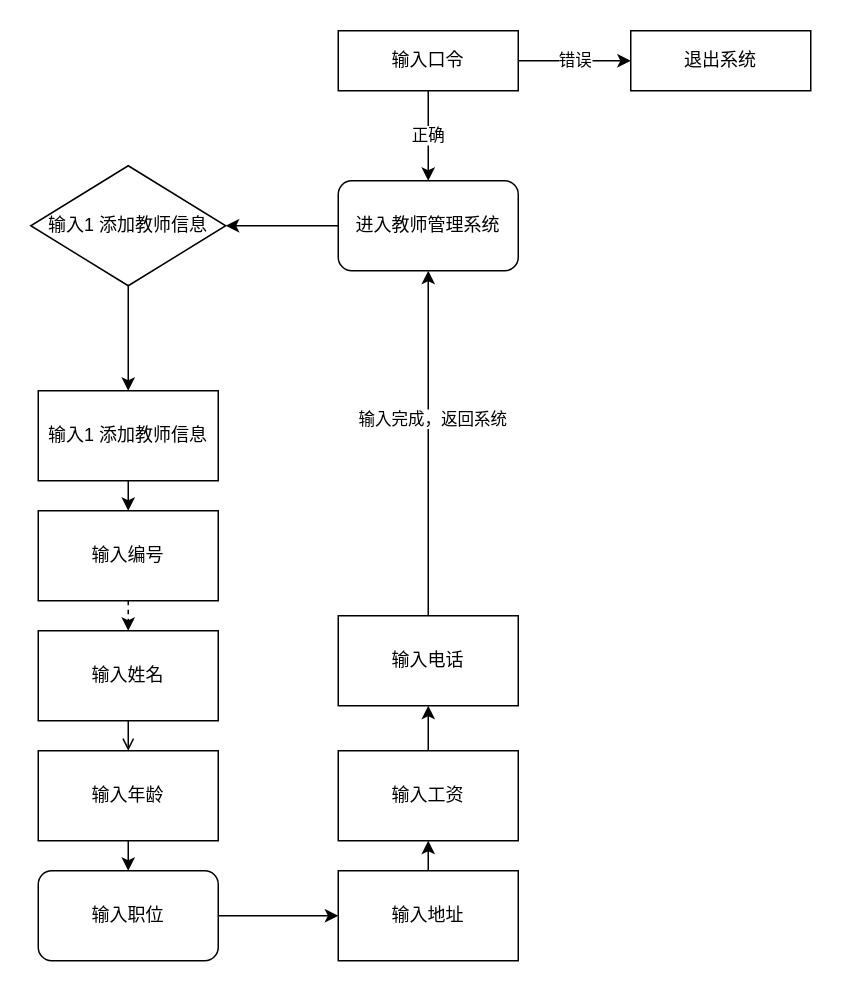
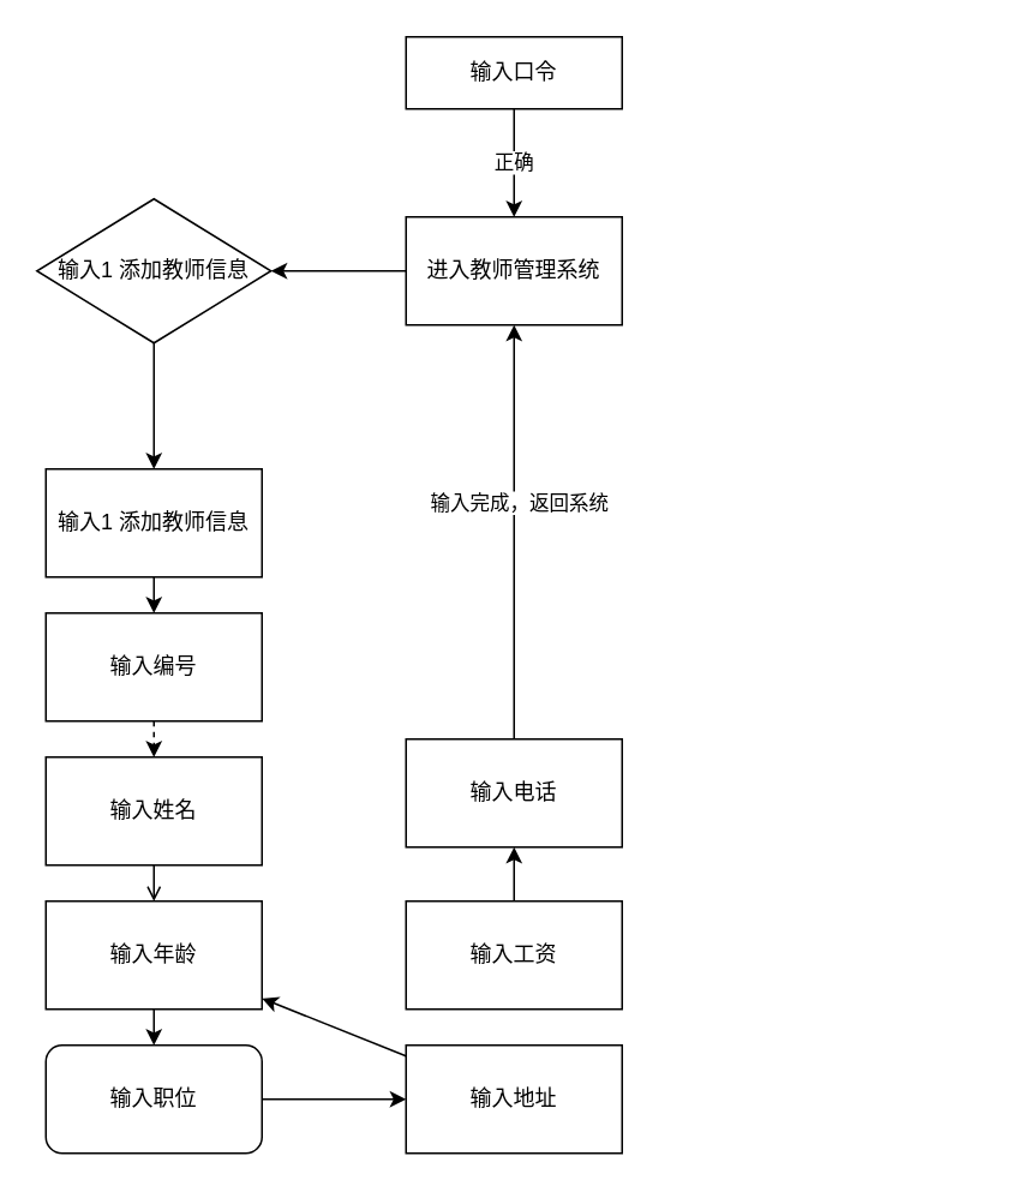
- <mxCell id="13" value="错误" style="edgeStyle=none;html=1;" parent="1" source="14" target="17" edge="1"><mxGeometry relative="1" as="geometry" /></mxCell>
- <mxCell id="17" value="退出系统" style="rounded=0;whiteSpace=wrap;html=1;" parent="1" vertex="1"><mxGeometry x="420" y="20" width="120" height="40" as="geometry" /></mxCell>
- <mxCell id="16" value="进入教师管理系统" style="whiteSpace=wrap;html=1;rounded=1;" parent="1" vertex="1"><mxGeometry x="225" y="120" width="120" height="60" as="geometry" /></mxCell>
+ <mxCell id="16" value="进入教师管理系统" style="rounded=0;whiteSpace=wrap;html=1;" parent="1" vertex="1"><mxGeometry x="225" y="120" width="120" height="60" as="geometry" /></mxCell>
- <mxCell id="20" value="" style="edgeStyle=none;html=1;" parent="1" source="21" target="23" edge="1"><mxGeometry relative="1" as="geometry" /></mxCell>
+ <mxCell id="20" value="" style="edgeStyle=none;html=1;" parent="1" source="21" target="9" edge="1"><mxGeometry relative="1" as="geometry" /></mxCell>
